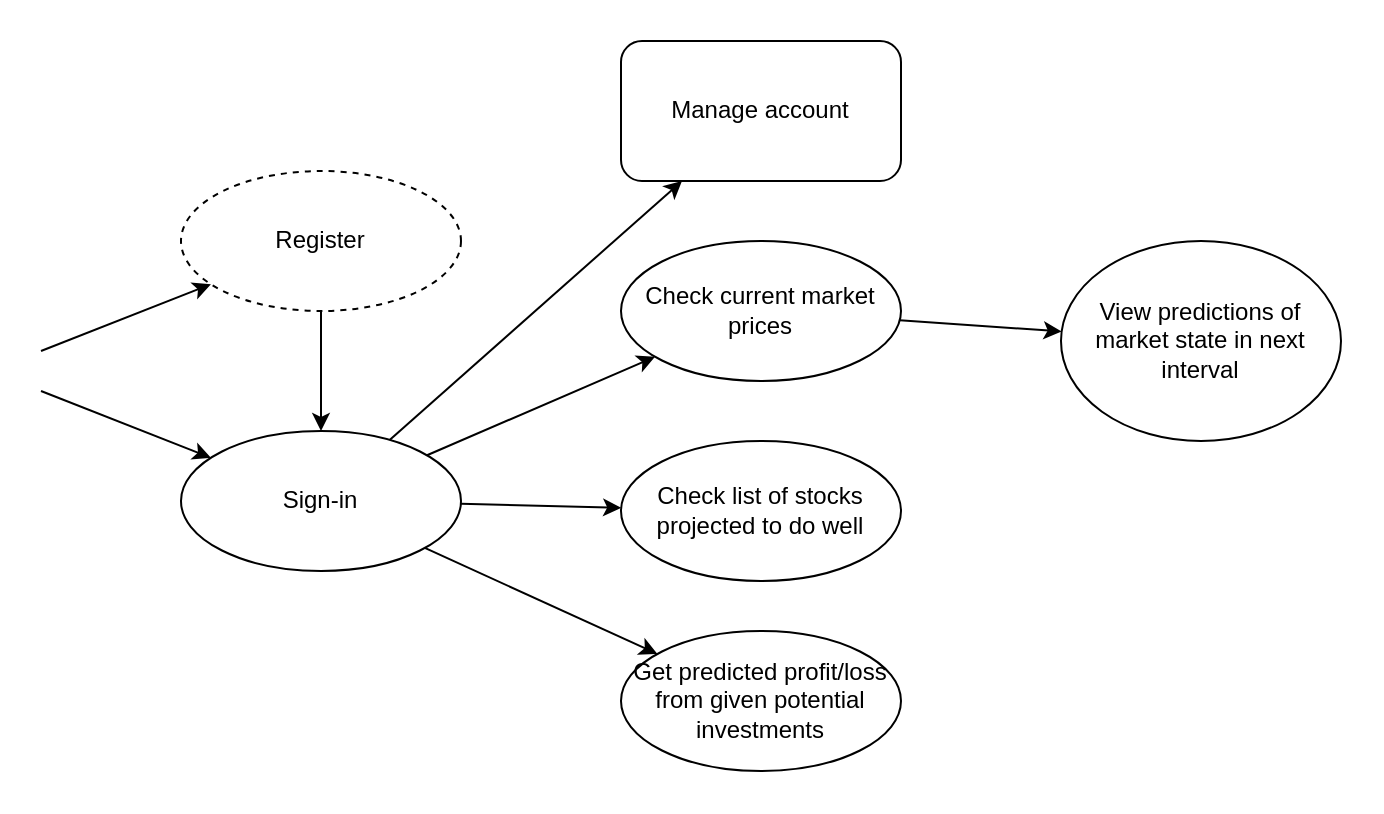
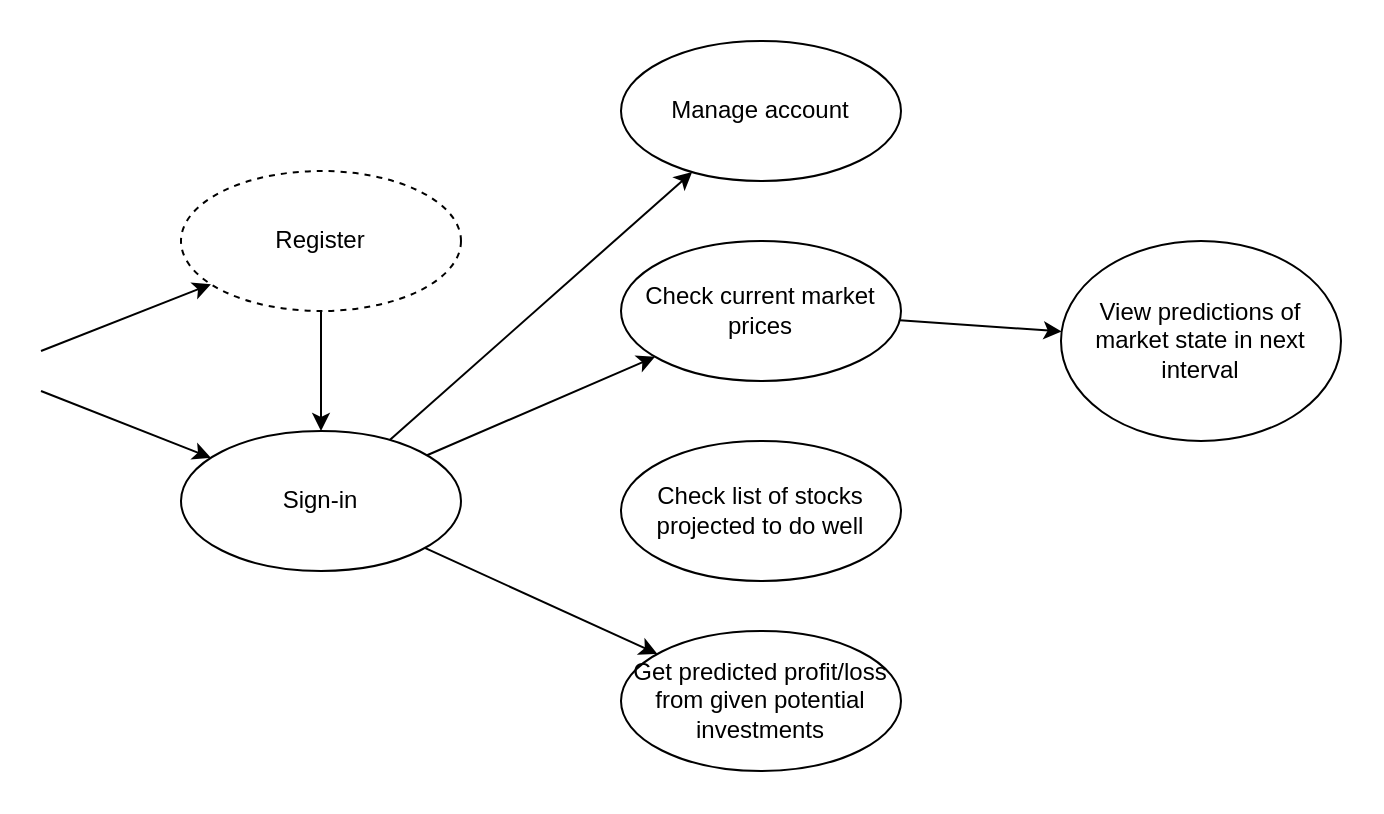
- <mxCell id="8" value="Manage account" style="whiteSpace=wrap;html=1;rounded=1;" parent="1" vertex="1"><mxGeometry x="310" y="20" width="140" height="70" as="geometry" /></mxCell>
+ <mxCell id="8" value="Manage account" style="ellipse;whiteSpace=wrap;html=1;" parent="1" vertex="1"><mxGeometry x="310" y="20" width="140" height="70" as="geometry" /></mxCell>
- <mxCell id="4" style="edgeStyle=none;rounded=0;orthogonalLoop=1;jettySize=auto;html=1;" parent="1" source="6" target="16" edge="1"><mxGeometry relative="1" as="geometry" /></mxCell>
